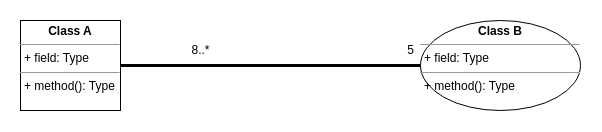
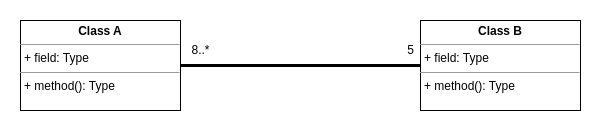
- <mxCell id="3" value="&lt;p style=&quot;margin: 0px ; margin-top: 4px ; text-align: center&quot;&gt;&lt;b&gt;Class A&lt;br&gt;&lt;/b&gt;&lt;/p&gt;&lt;hr size=&quot;1&quot;&gt;&lt;p style=&quot;margin: 0px ; margin-left: 4px&quot;&gt;+ field: Type&lt;/p&gt;&lt;hr size=&quot;1&quot;&gt;&lt;p style=&quot;margin: 0px ; margin-left: 4px&quot;&gt;+ method(): Type&lt;/p&gt;" style="verticalAlign=top;align=left;overflow=fill;fontSize=12;fontFamily=Helvetica;html=1;" vertex="1" parent="1"><mxGeometry x="20" y="20" width="100" height="90" as="geometry" /></mxCell>
+ <mxCell id="3" value="&lt;p style=&quot;margin: 0px ; margin-top: 4px ; text-align: center&quot;&gt;&lt;b&gt;Class A&lt;br&gt;&lt;/b&gt;&lt;/p&gt;&lt;hr size=&quot;1&quot;&gt;&lt;p style=&quot;margin: 0px ; margin-left: 4px&quot;&gt;+ field: Type&lt;/p&gt;&lt;hr size=&quot;1&quot;&gt;&lt;p style=&quot;margin: 0px ; margin-left: 4px&quot;&gt;+ method(): Type&lt;/p&gt;" style="verticalAlign=top;align=left;overflow=fill;fontSize=12;fontFamily=Helvetica;html=1;" vertex="1" parent="1"><mxGeometry x="20" y="20" width="160" height="90" as="geometry" /></mxCell>
- <mxCell id="2" value="&lt;p style=&quot;margin: 0px ; margin-top: 4px ; text-align: center&quot;&gt;&lt;b&gt;Class B&lt;br&gt;&lt;/b&gt;&lt;/p&gt;&lt;hr size=&quot;1&quot;&gt;&lt;p style=&quot;margin: 0px ; margin-left: 4px&quot;&gt;+ field: Type&lt;/p&gt;&lt;hr size=&quot;1&quot;&gt;&lt;p style=&quot;margin: 0px ; margin-left: 4px&quot;&gt;+ method(): Type&lt;/p&gt;" style="ellipse;verticalAlign=top;align=left;overflow=fill;fontSize=12;fontFamily=Helvetica;html=1;" vertex="1" parent="1"><mxGeometry x="420" y="20" width="160" height="90" as="geometry" /></mxCell>
+ <mxCell id="2" value="&lt;p style=&quot;margin: 0px ; margin-top: 4px ; text-align: center&quot;&gt;&lt;b&gt;Class B&lt;br&gt;&lt;/b&gt;&lt;/p&gt;&lt;hr size=&quot;1&quot;&gt;&lt;p style=&quot;margin: 0px ; margin-left: 4px&quot;&gt;+ field: Type&lt;/p&gt;&lt;hr size=&quot;1&quot;&gt;&lt;p style=&quot;margin: 0px ; margin-left: 4px&quot;&gt;+ method(): Type&lt;/p&gt;" style="verticalAlign=top;align=left;overflow=fill;fontSize=12;fontFamily=Helvetica;html=1;" vertex="1" parent="1"><mxGeometry x="420" y="20" width="160" height="90" as="geometry" /></mxCell>
